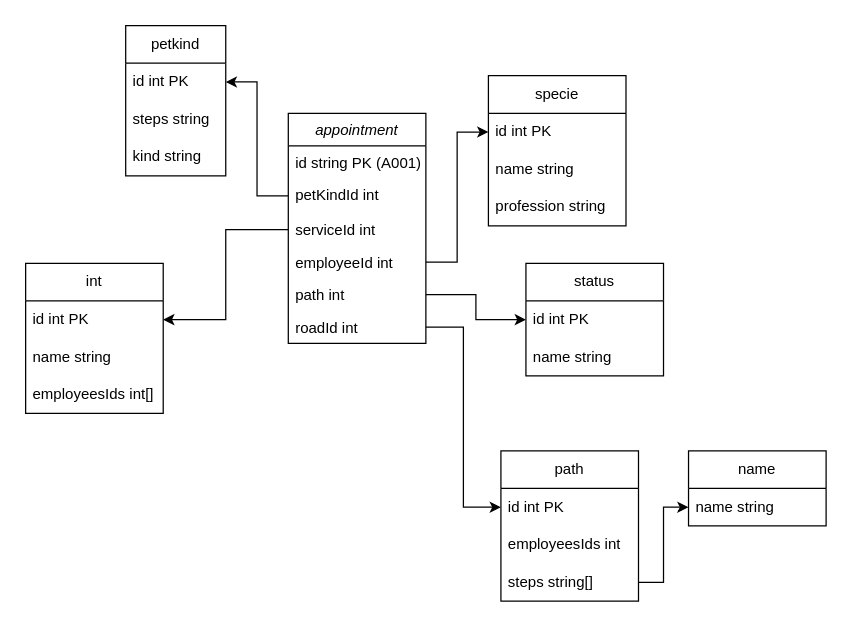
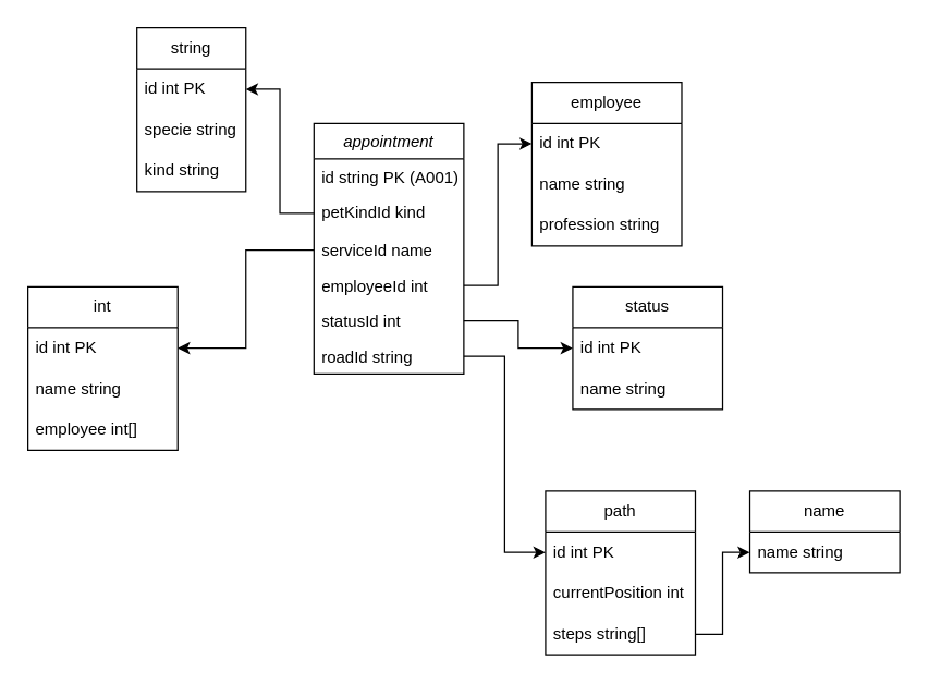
- <mxCell id="9" value="petkind" style="swimlane;fontStyle=0;childLayout=stackLayout;horizontal=1;startSize=30;horizontalStack=0;resizeParent=1;resizeParentMax=0;resizeLast=0;collapsible=1;marginBottom=0;whiteSpace=wrap;html=1;" vertex="1" parent="1"><mxGeometry x="100" y="20" width="80" height="120" as="geometry" /></mxCell>
+ <mxCell id="9" value="string" style="swimlane;fontStyle=0;childLayout=stackLayout;horizontal=1;startSize=30;horizontalStack=0;resizeParent=1;resizeParentMax=0;resizeLast=0;collapsible=1;marginBottom=0;whiteSpace=wrap;html=1;" vertex="1" parent="1"><mxGeometry x="100" y="20" width="80" height="120" as="geometry" /></mxCell>
- <mxCell id="19" value="specie" style="swimlane;fontStyle=0;childLayout=stackLayout;horizontal=1;startSize=30;horizontalStack=0;resizeParent=1;resizeParentMax=0;resizeLast=0;collapsible=1;marginBottom=0;whiteSpace=wrap;html=1;" vertex="1" parent="1"><mxGeometry x="390" y="60" width="110" height="120" as="geometry" /></mxCell>
+ <mxCell id="19" value="employee" style="swimlane;fontStyle=0;childLayout=stackLayout;horizontal=1;startSize=30;horizontalStack=0;resizeParent=1;resizeParentMax=0;resizeLast=0;collapsible=1;marginBottom=0;whiteSpace=wrap;html=1;" vertex="1" parent="1"><mxGeometry x="390" y="60" width="110" height="120" as="geometry" /></mxCell>
- <mxCell id="11" value="steps string" style="text;strokeColor=none;fillColor=none;align=left;verticalAlign=middle;spacingLeft=4;spacingRight=4;overflow=hidden;points=[[0,0.5],[1,0.5]];portConstraint=eastwest;rotatable=0;whiteSpace=wrap;html=1;" vertex="1" parent="9"><mxGeometry y="60" width="80" height="30" as="geometry" /></mxCell>
+ <mxCell id="11" value="specie string" style="text;strokeColor=none;fillColor=none;align=left;verticalAlign=middle;spacingLeft=4;spacingRight=4;overflow=hidden;points=[[0,0.5],[1,0.5]];portConstraint=eastwest;rotatable=0;whiteSpace=wrap;html=1;" vertex="1" parent="9"><mxGeometry y="60" width="80" height="30" as="geometry" /></mxCell>
- <mxCell id="4" value="petKindId int" style="text;align=left;verticalAlign=top;spacingLeft=4;spacingRight=4;overflow=hidden;rotatable=0;points=[[0,0.5],[1,0.5]];portConstraint=eastwest;rounded=0;shadow=0;html=0;" parent="2" vertex="1"><mxGeometry y="52" width="110" height="28" as="geometry" /></mxCell>
+ <mxCell id="4" value="petKindId kind" style="text;align=left;verticalAlign=top;spacingLeft=4;spacingRight=4;overflow=hidden;rotatable=0;points=[[0,0.5],[1,0.5]];portConstraint=eastwest;rounded=0;shadow=0;html=0;" parent="2" vertex="1"><mxGeometry y="52" width="110" height="28" as="geometry" /></mxCell>
- <mxCell id="5" value="serviceId int" style="text;align=left;verticalAlign=top;spacingLeft=4;spacingRight=4;overflow=hidden;rotatable=0;points=[[0,0.5],[1,0.5]];portConstraint=eastwest;rounded=0;shadow=0;html=0;" parent="2" vertex="1"><mxGeometry y="80" width="110" height="26" as="geometry" /></mxCell>
+ <mxCell id="5" value="serviceId name" style="text;align=left;verticalAlign=top;spacingLeft=4;spacingRight=4;overflow=hidden;rotatable=0;points=[[0,0.5],[1,0.5]];portConstraint=eastwest;rounded=0;shadow=0;html=0;" parent="2" vertex="1"><mxGeometry y="80" width="110" height="26" as="geometry" /></mxCell>
- <mxCell id="7" value="path int" style="text;align=left;verticalAlign=top;spacingLeft=4;spacingRight=4;overflow=hidden;rotatable=0;points=[[0,0.5],[1,0.5]];portConstraint=eastwest;rounded=0;shadow=0;html=0;" vertex="1" parent="2"><mxGeometry y="132" width="110" height="26" as="geometry" /></mxCell>
+ <mxCell id="7" value="statusId int" style="text;align=left;verticalAlign=top;spacingLeft=4;spacingRight=4;overflow=hidden;rotatable=0;points=[[0,0.5],[1,0.5]];portConstraint=eastwest;rounded=0;shadow=0;html=0;" vertex="1" parent="2"><mxGeometry y="132" width="110" height="26" as="geometry" /></mxCell>
- <mxCell id="8" value="roadId int" style="text;align=left;verticalAlign=top;spacingLeft=4;spacingRight=4;overflow=hidden;rotatable=0;points=[[0,0.5],[1,0.5]];portConstraint=eastwest;rounded=0;shadow=0;html=0;" vertex="1" parent="2"><mxGeometry y="158" width="110" height="26" as="geometry" /></mxCell>
+ <mxCell id="8" value="roadId string" style="text;align=left;verticalAlign=top;spacingLeft=4;spacingRight=4;overflow=hidden;rotatable=0;points=[[0,0.5],[1,0.5]];portConstraint=eastwest;rounded=0;shadow=0;html=0;" vertex="1" parent="2"><mxGeometry y="158" width="110" height="26" as="geometry" /></mxCell>
- <mxCell id="17" value="employeesIds int[]" style="text;strokeColor=none;fillColor=none;align=left;verticalAlign=middle;spacingLeft=4;spacingRight=4;overflow=hidden;points=[[0,0.5],[1,0.5]];portConstraint=eastwest;rotatable=0;whiteSpace=wrap;html=1;" vertex="1" parent="14"><mxGeometry y="90" width="110" height="30" as="geometry" /></mxCell>
+ <mxCell id="17" value="employee int[]" style="text;strokeColor=none;fillColor=none;align=left;verticalAlign=middle;spacingLeft=4;spacingRight=4;overflow=hidden;points=[[0,0.5],[1,0.5]];portConstraint=eastwest;rotatable=0;whiteSpace=wrap;html=1;" vertex="1" parent="14"><mxGeometry y="90" width="110" height="30" as="geometry" /></mxCell>
- <mxCell id="30" value="employeesIds int" style="text;strokeColor=none;fillColor=none;align=left;verticalAlign=middle;spacingLeft=4;spacingRight=4;overflow=hidden;points=[[0,0.5],[1,0.5]];portConstraint=eastwest;rotatable=0;whiteSpace=wrap;html=1;" vertex="1" parent="28"><mxGeometry y="60" width="110" height="30" as="geometry" /></mxCell>
+ <mxCell id="30" value="currentPosition int" style="text;strokeColor=none;fillColor=none;align=left;verticalAlign=middle;spacingLeft=4;spacingRight=4;overflow=hidden;points=[[0,0.5],[1,0.5]];portConstraint=eastwest;rotatable=0;whiteSpace=wrap;html=1;" vertex="1" parent="28"><mxGeometry y="60" width="110" height="30" as="geometry" /></mxCell>
